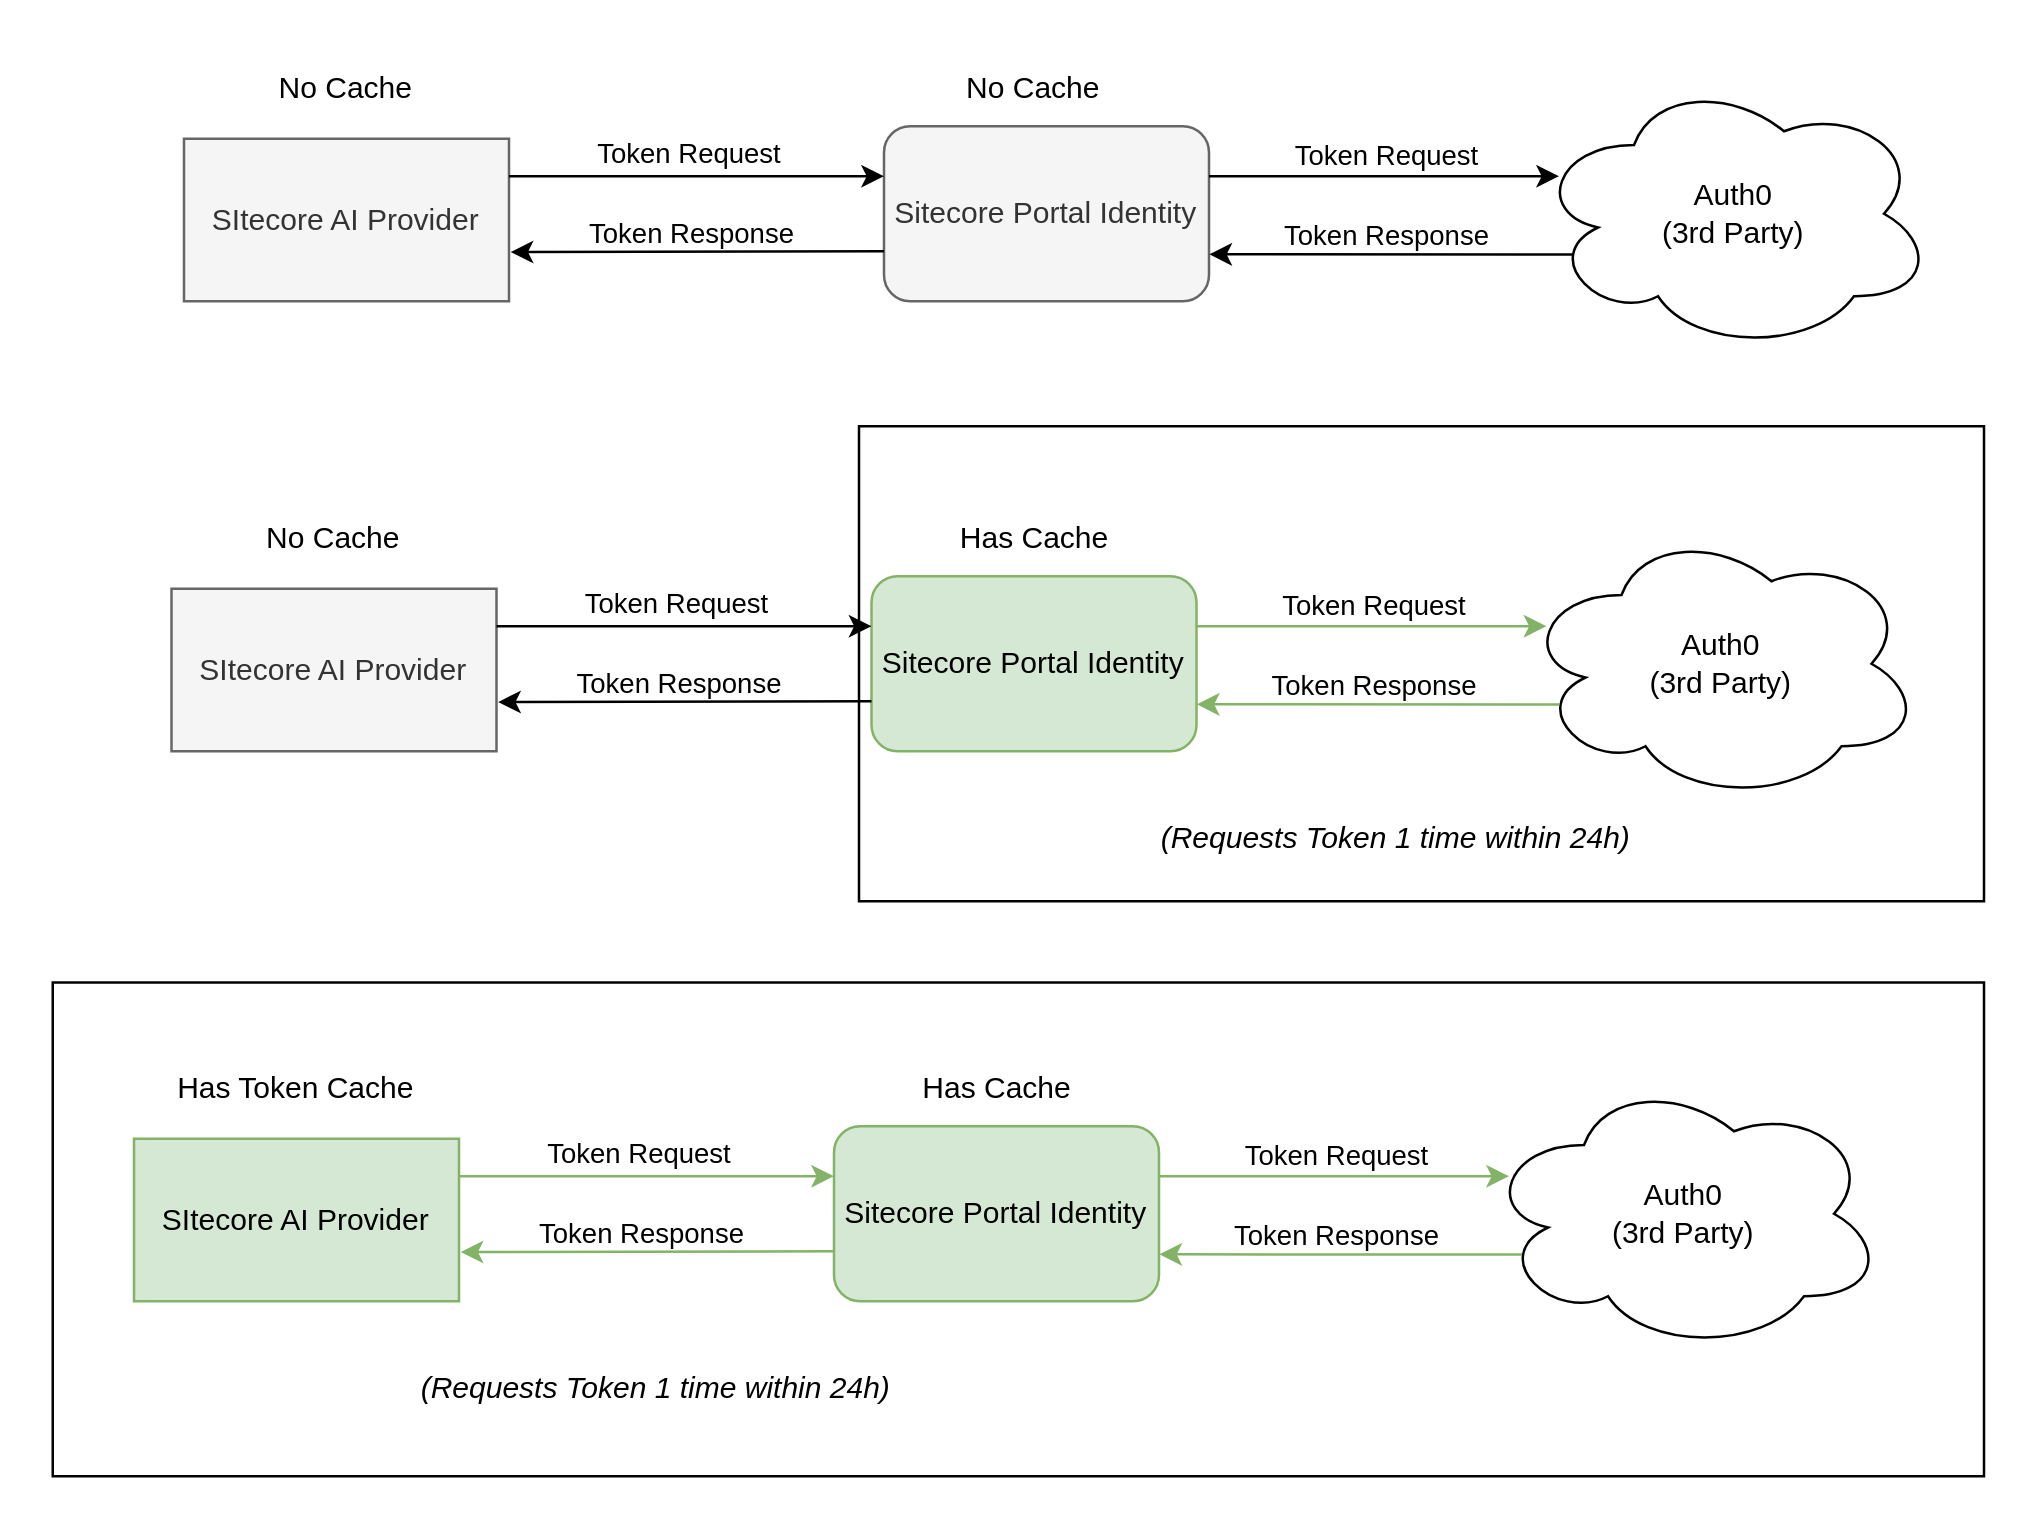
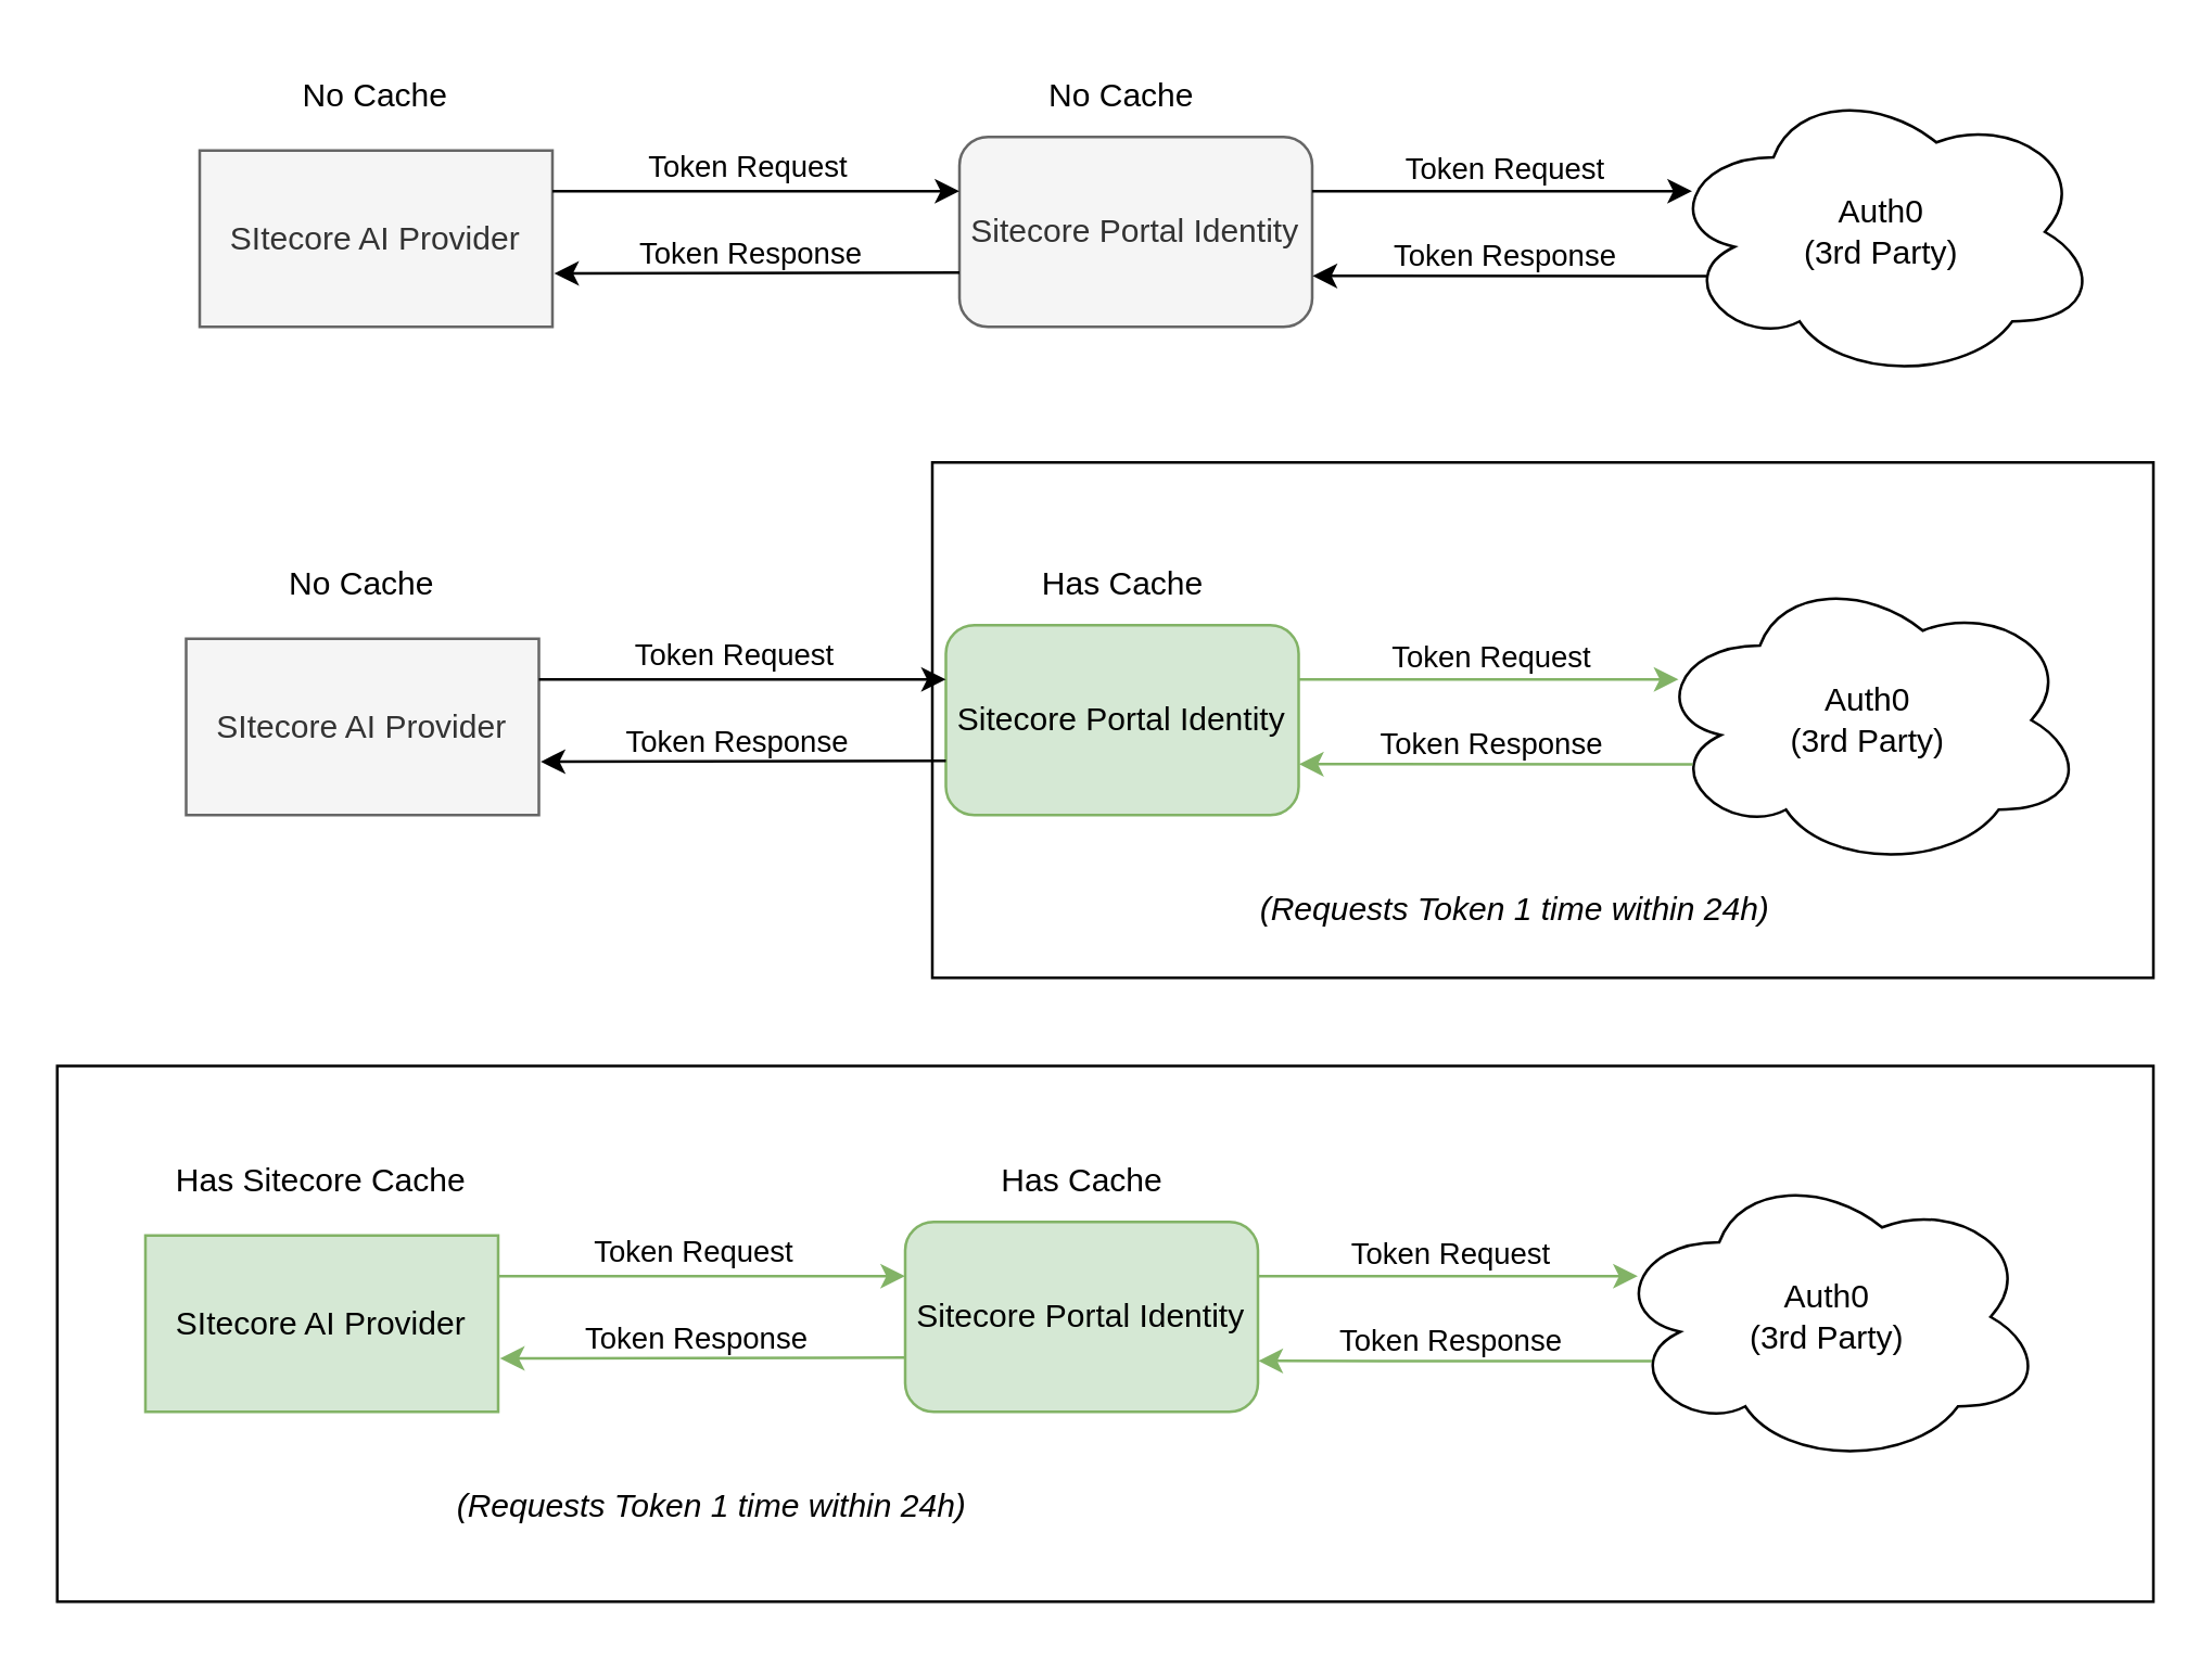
- <mxCell id="42" value="Has Token Cache" style="text;html=1;align=center;verticalAlign=middle;whiteSpace=wrap;rounded=0;" parent="1" vertex="1"><mxGeometry x="63" y="420" width="110" height="30" as="geometry" /></mxCell>
+ <mxCell id="42" value="Has Sitecore Cache" style="text;html=1;align=center;verticalAlign=middle;whiteSpace=wrap;rounded=0;" parent="1" vertex="1"><mxGeometry x="63" y="420" width="110" height="30" as="geometry" /></mxCell>
